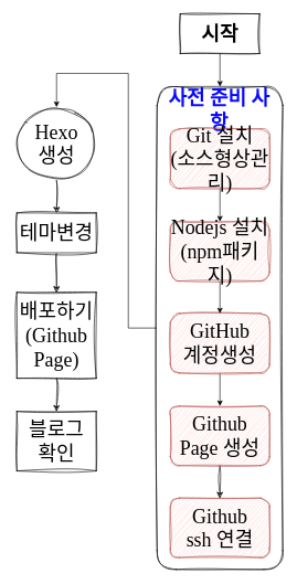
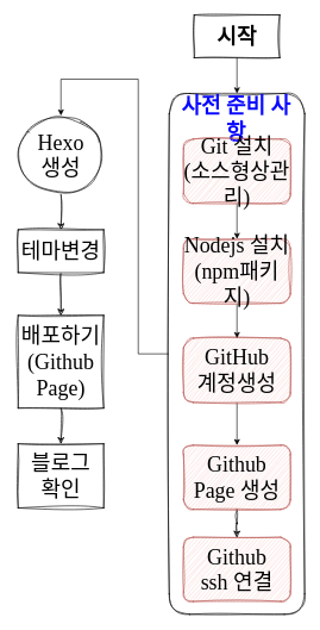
- <mxCell id="16" value="Github&lt;br&gt;Page&amp;nbsp;생성" style="rounded=1;whiteSpace=wrap;html=1;sketch=1;hachureGap=4;jiggle=2;fontFamily=Nanum Pen Script;fontSource=https%3A%2F%2Ffonts.googleapis.com%2Fcss%3Ffamily%3DNanum%2BPen%2BScript;fontSize=30;fillColor=#f8cecc;strokeColor=#b85450;" parent="1" vertex="1"><mxGeometry x="257" y="613" width="150" height="90" as="geometry" /></mxCell>
+ <mxCell id="16" value="Github&lt;br&gt;Page&amp;nbsp;생성" style="rounded=1;whiteSpace=wrap;html=1;sketch=1;hachureGap=4;jiggle=2;fontFamily=Nanum Pen Script;fontSource=https%3A%2F%2Ffonts.googleapis.com%2Fcss%3Ffamily%3DNanum%2BPen%2BScript;fontSize=30;fillColor=#f8cecc;strokeColor=#b85450;" parent="1" vertex="1"><mxGeometry x="257" y="623" width="150" height="90" as="geometry" /></mxCell>
